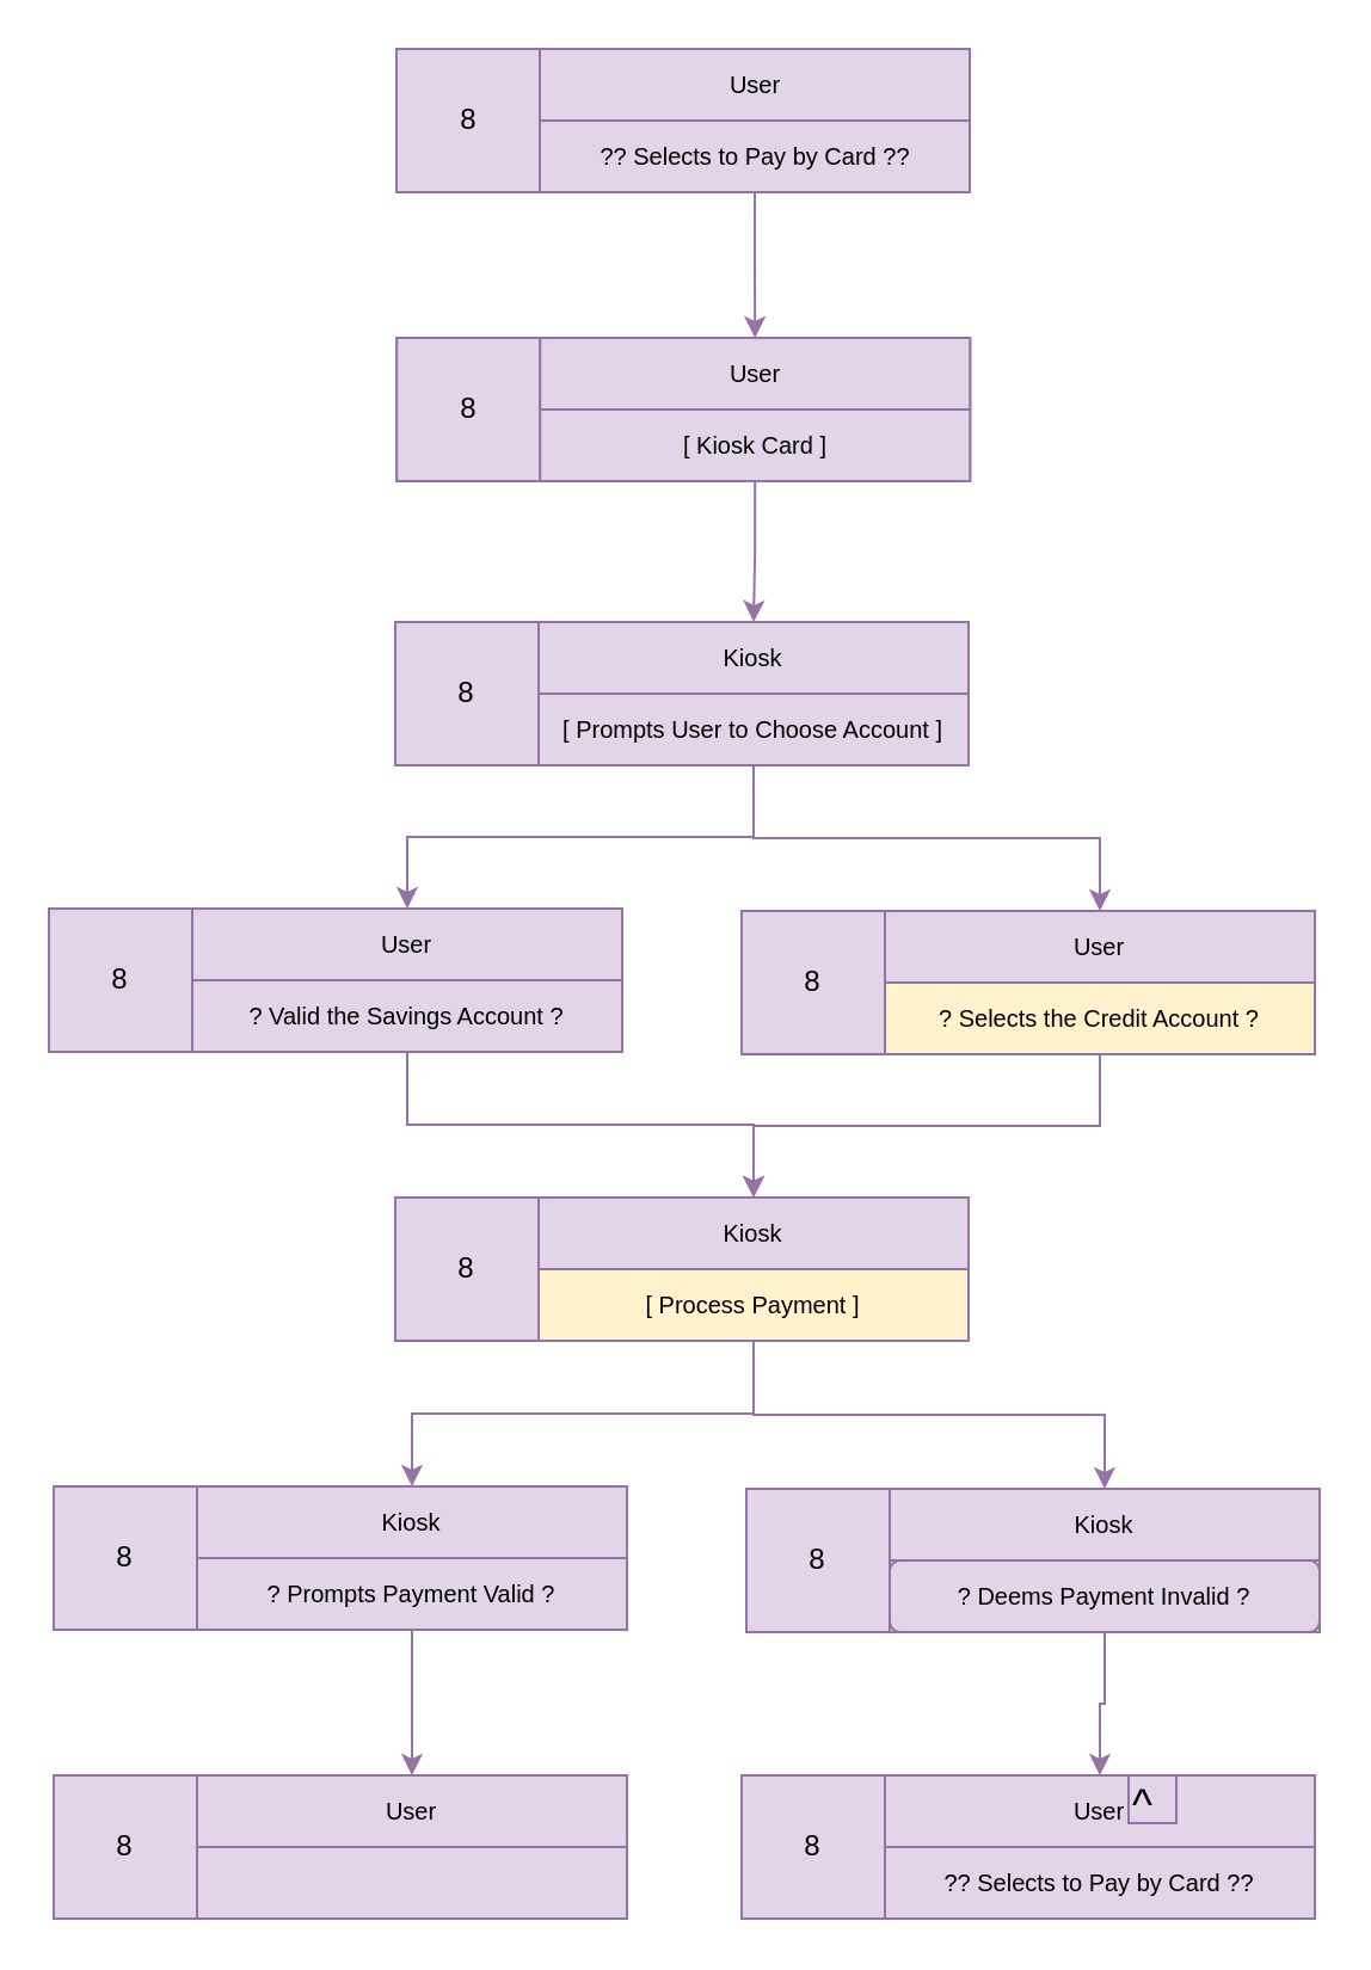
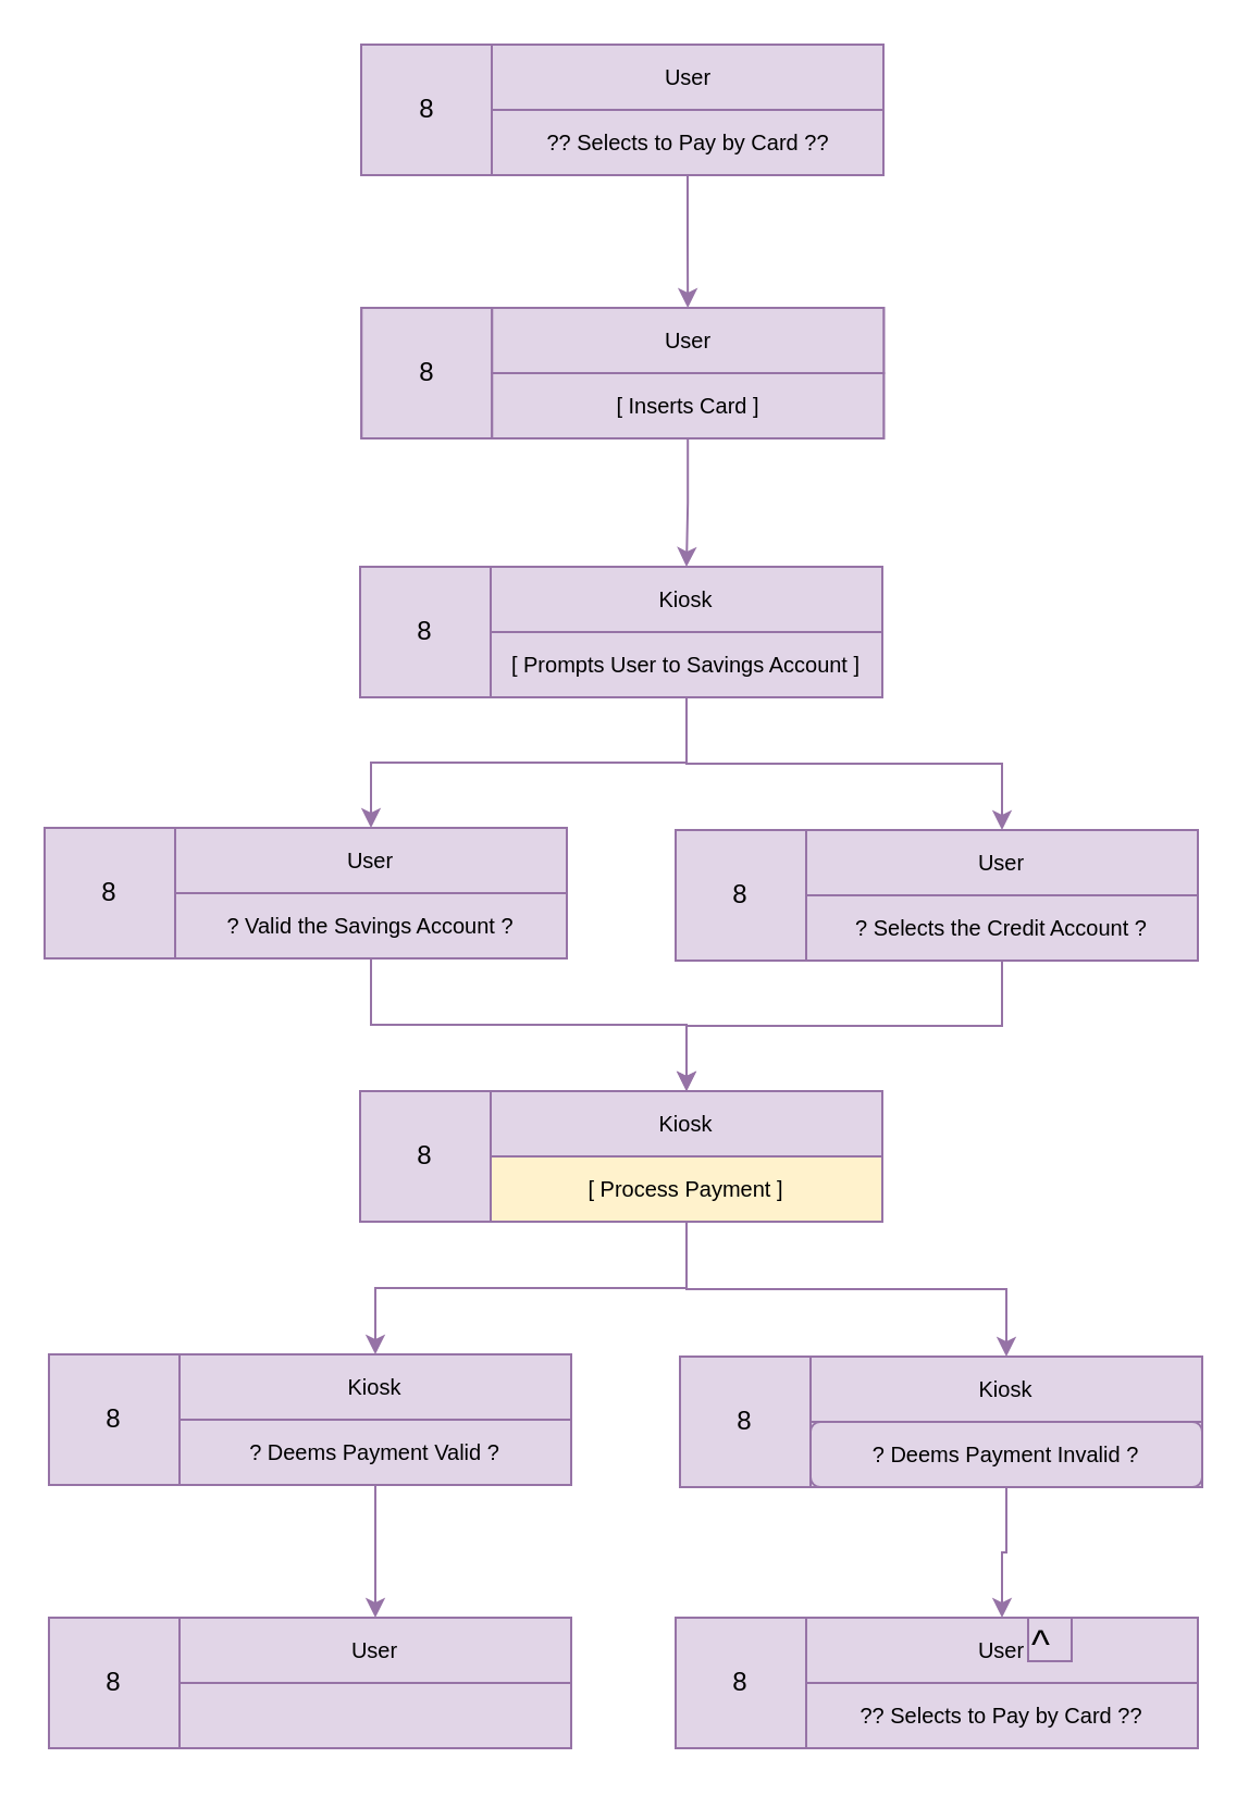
- <mxCell id="27" value="[ Kiosk Card ]" style="rounded=0;whiteSpace=wrap;html=1;fontSize=10;fillColor=#e1d5e7;strokeColor=#9673a6;" vertex="1" parent="1"><mxGeometry x="225.643" y="171" width="180" height="30" as="geometry" /></mxCell>
+ <mxCell id="27" value="[ Inserts Card ]" style="rounded=0;whiteSpace=wrap;html=1;fontSize=10;fillColor=#e1d5e7;strokeColor=#9673a6;" vertex="1" parent="1"><mxGeometry x="225.643" y="171" width="180" height="30" as="geometry" /></mxCell>
- <mxCell id="7" value="[ Prompts User to Choose Account ]" style="rounded=0;whiteSpace=wrap;html=1;fontSize=10;fillColor=#e1d5e7;strokeColor=#9673a6;" parent="1" vertex="1"><mxGeometry x="225" y="290" width="180" height="30" as="geometry" /></mxCell>
+ <mxCell id="7" value="[ Prompts User to Savings Account ]" style="rounded=0;whiteSpace=wrap;html=1;fontSize=10;fillColor=#e1d5e7;strokeColor=#9673a6;" parent="1" vertex="1"><mxGeometry x="225" y="290" width="180" height="30" as="geometry" /></mxCell>
- <mxCell id="22" value="? Selects the Credit Account ?" style="rounded=0;whiteSpace=wrap;html=1;fontSize=10;fillColor=#fff2cc;strokeColor=#9673a6;" parent="1" vertex="1"><mxGeometry x="370" y="411" width="180" height="30" as="geometry" /></mxCell>
+ <mxCell id="22" value="? Selects the Credit Account ?" style="rounded=0;whiteSpace=wrap;html=1;fontSize=10;fillColor=#e1d5e7;strokeColor=#9673a6;" parent="1" vertex="1"><mxGeometry x="370" y="411" width="180" height="30" as="geometry" /></mxCell>
- <mxCell id="38" value="? Prompts Payment Valid ?" style="rounded=0;whiteSpace=wrap;html=1;fontSize=10;fillColor=#e1d5e7;strokeColor=#9673a6;" vertex="1" parent="1"><mxGeometry x="82" y="652" width="180" height="30" as="geometry" /></mxCell>
+ <mxCell id="38" value="? Deems Payment Valid ?" style="rounded=0;whiteSpace=wrap;html=1;fontSize=10;fillColor=#e1d5e7;strokeColor=#9673a6;" vertex="1" parent="1"><mxGeometry x="82" y="652" width="180" height="30" as="geometry" /></mxCell>
